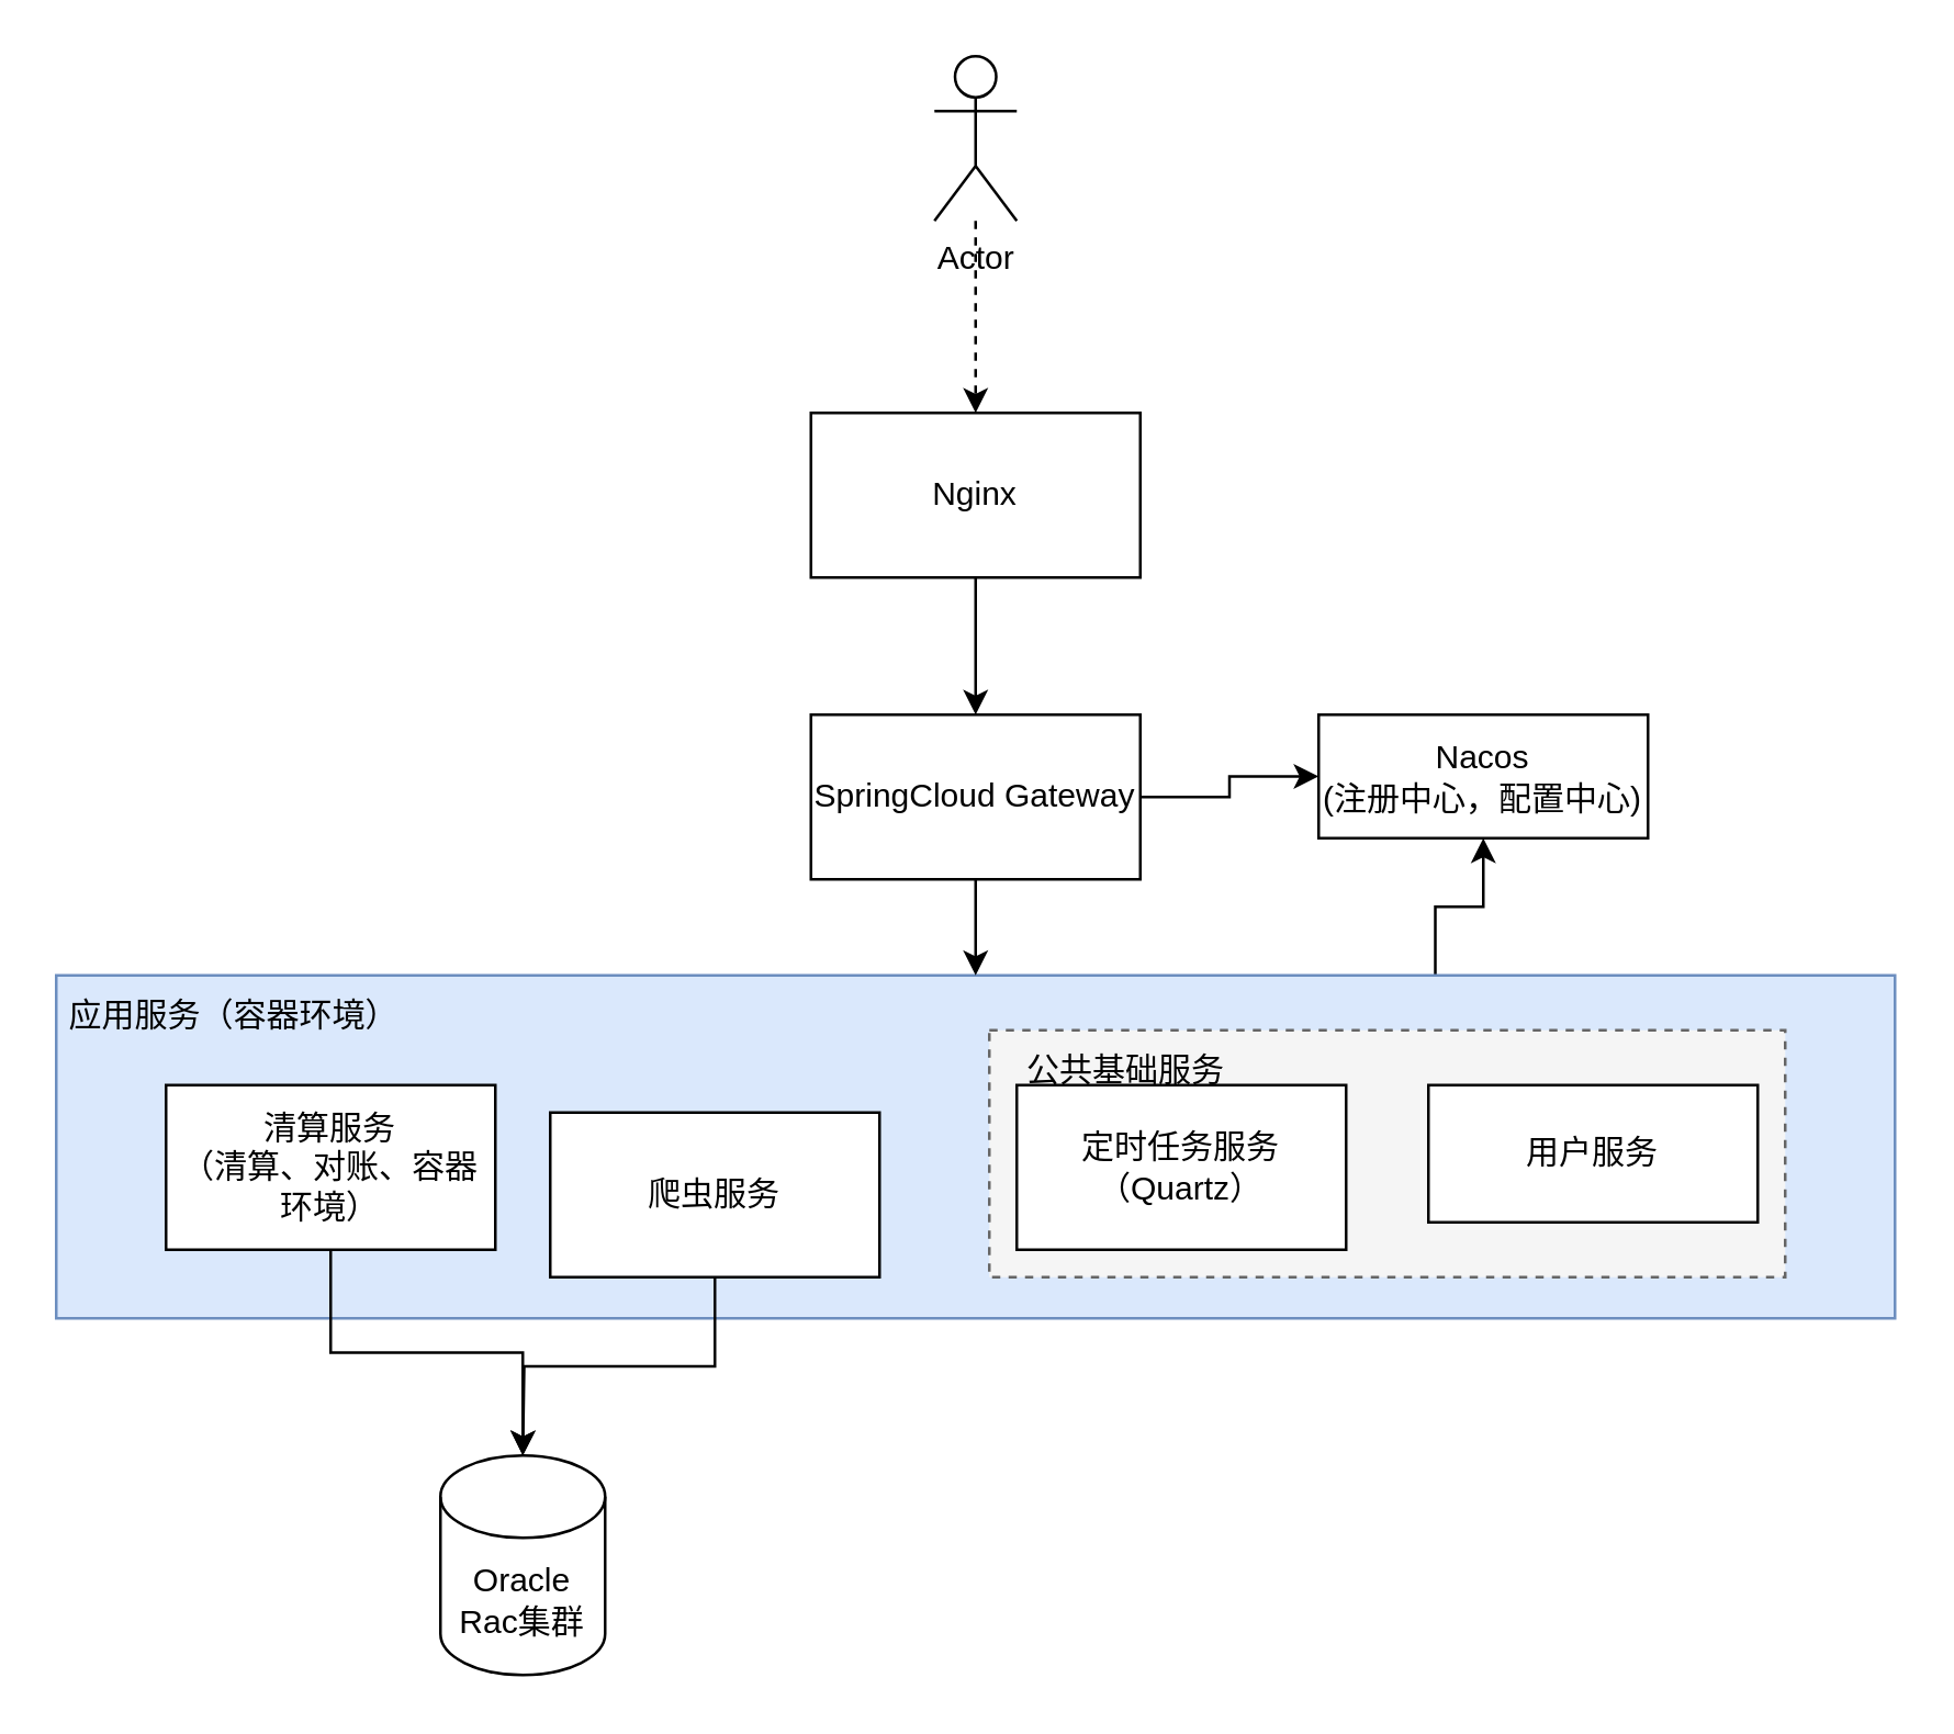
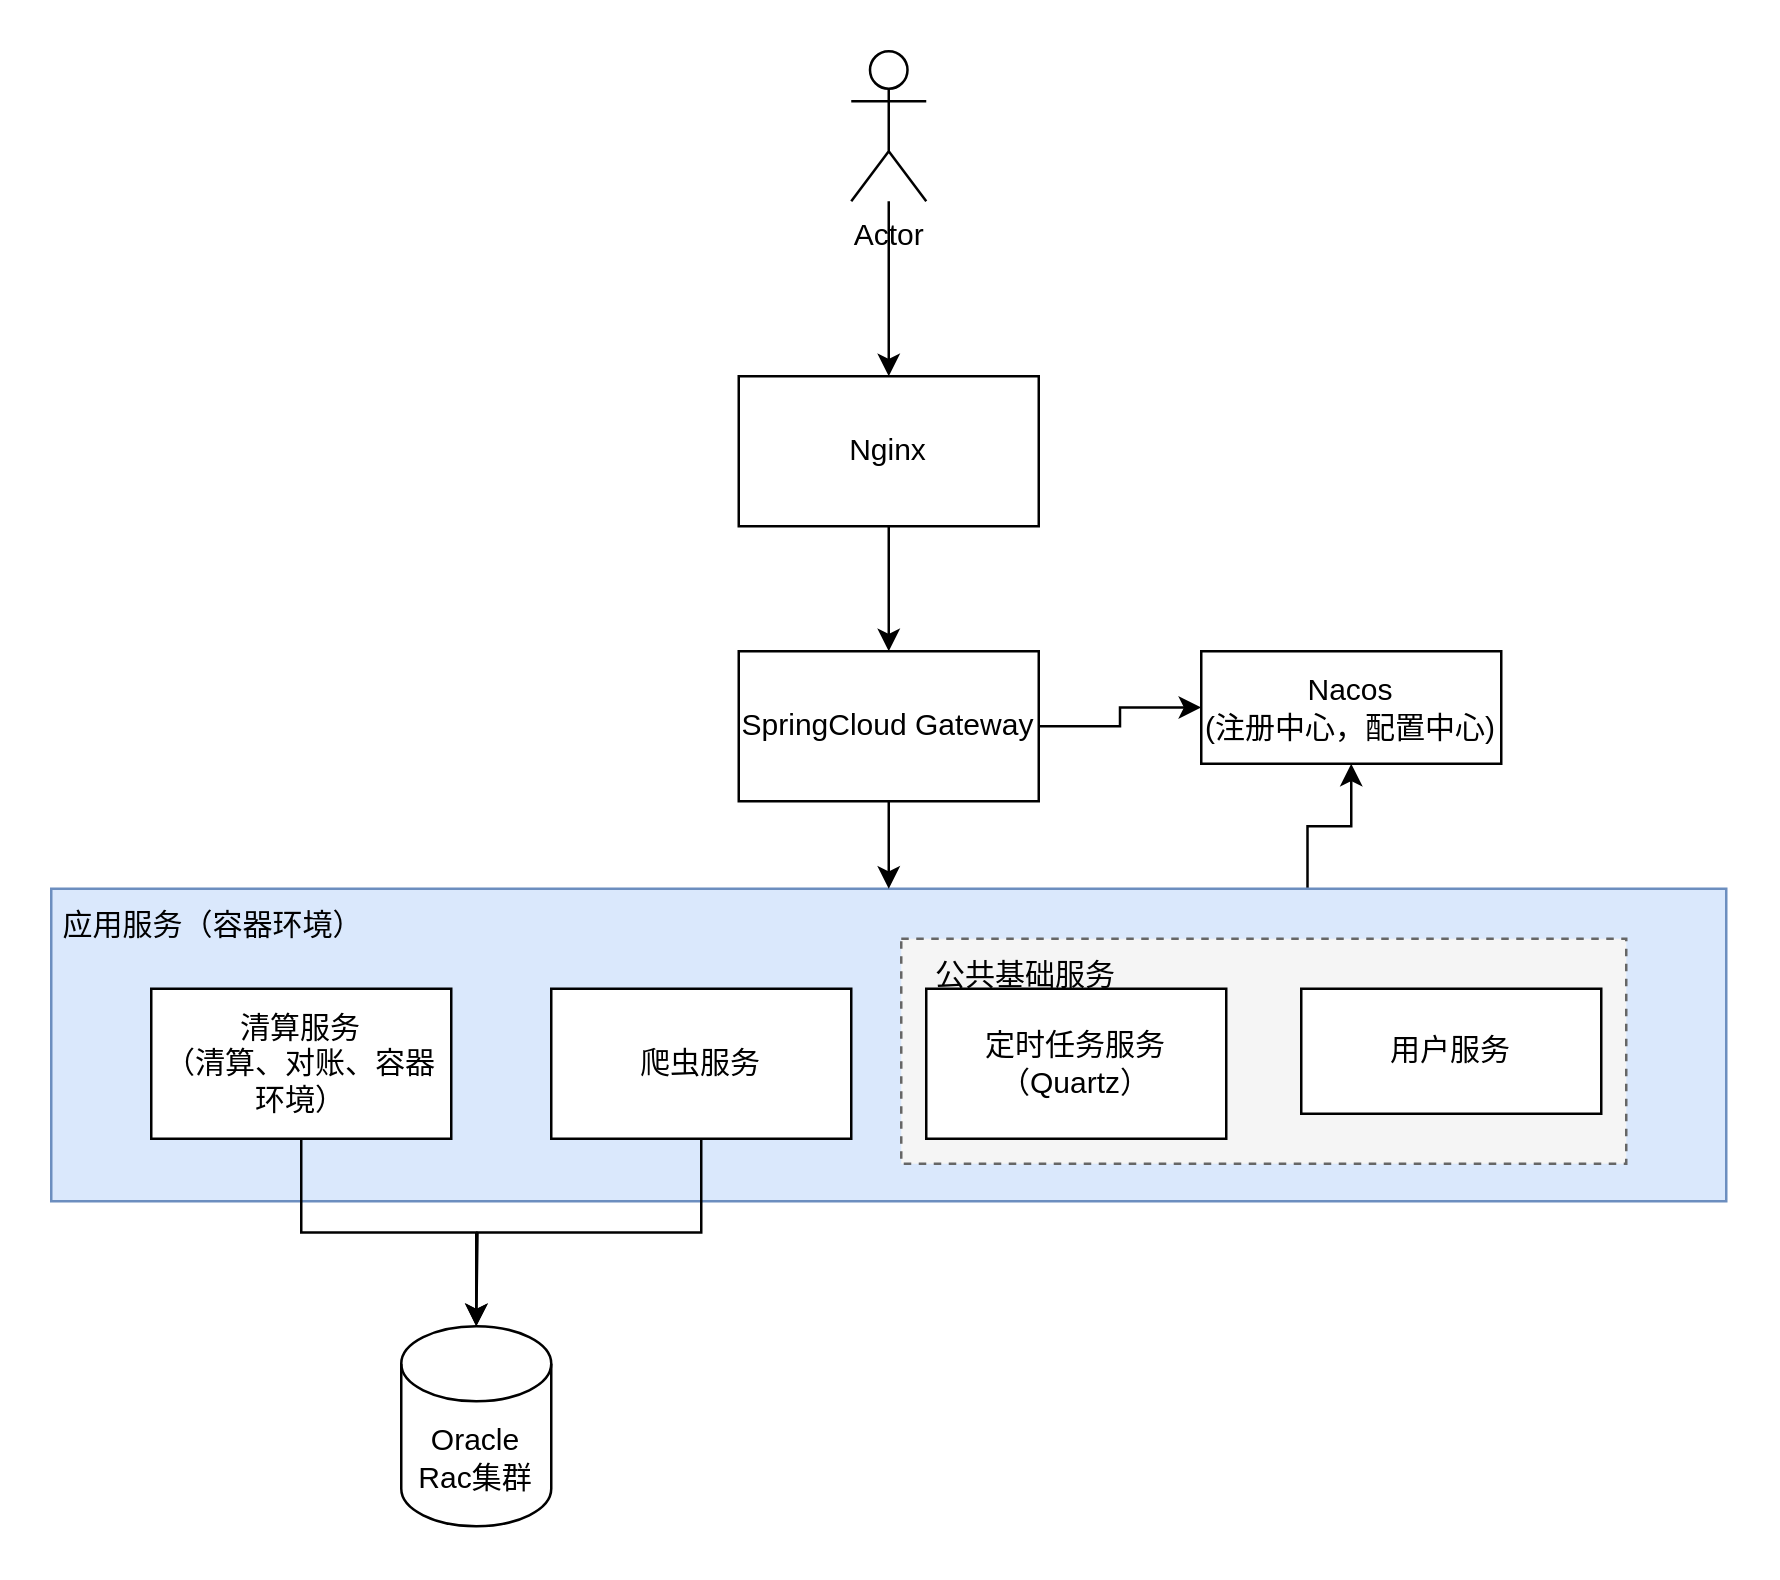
- <mxCell id="7" value="" style="edgeStyle=orthogonalEdgeStyle;rounded=0;orthogonalLoop=1;jettySize=auto;html=1;dashed=1;" edge="1" parent="1" source="8" target="6"><mxGeometry relative="1" as="geometry" /></mxCell>
+ <mxCell id="7" value="" style="edgeStyle=orthogonalEdgeStyle;rounded=0;orthogonalLoop=1;jettySize=auto;html=1;" edge="1" parent="1" source="8" target="6"><mxGeometry relative="1" as="geometry" /></mxCell>
- <mxCell id="12" value="爬虫服务" style="rounded=0;whiteSpace=wrap;html=1;" vertex="1" parent="1"><mxGeometry x="200" y="405" width="120" height="60" as="geometry" /></mxCell>
+ <mxCell id="12" value="爬虫服务" style="rounded=0;whiteSpace=wrap;html=1;" vertex="1" parent="1"><mxGeometry x="220" y="395" width="120" height="60" as="geometry" /></mxCell>
